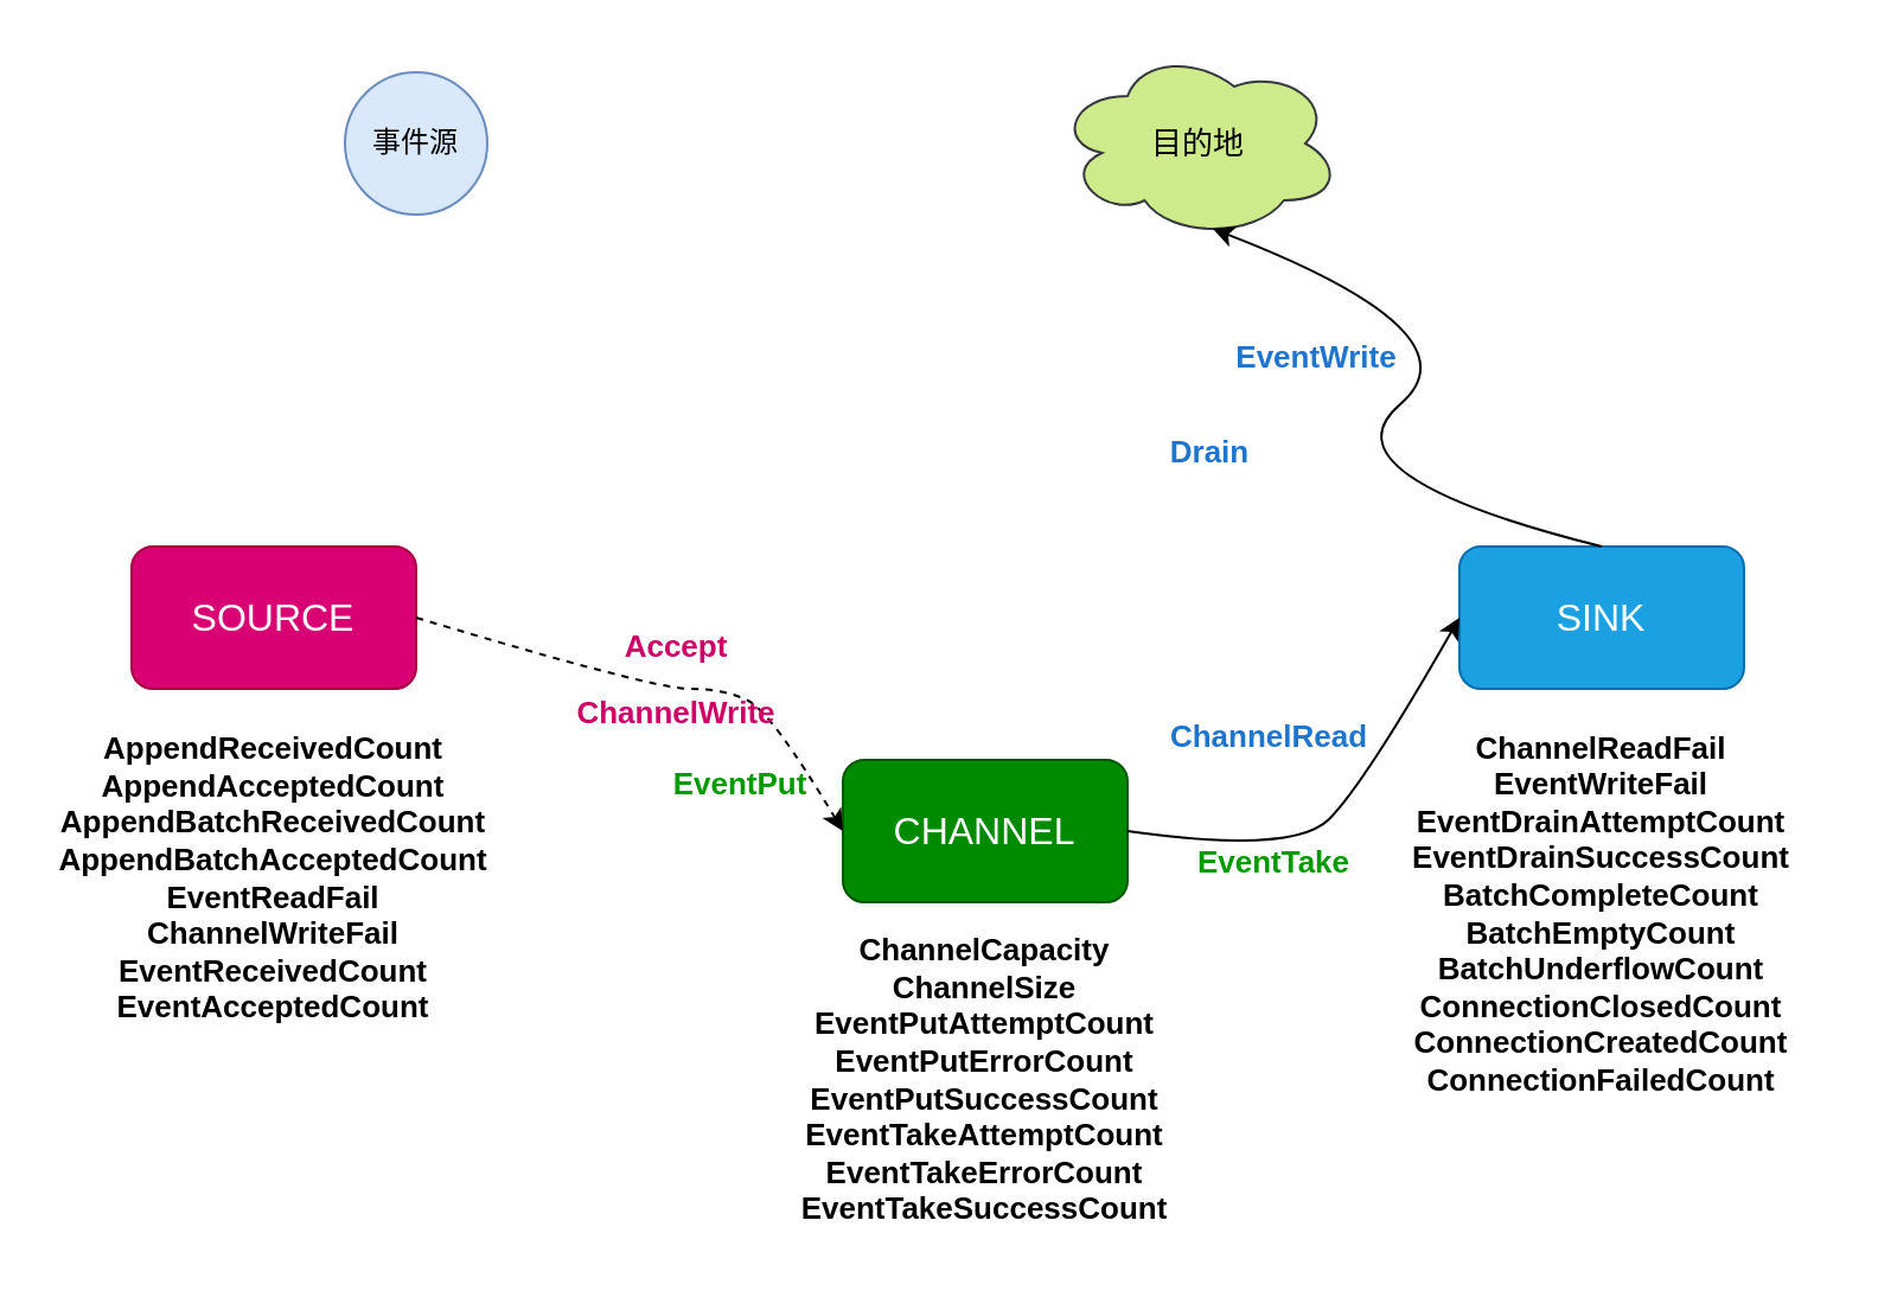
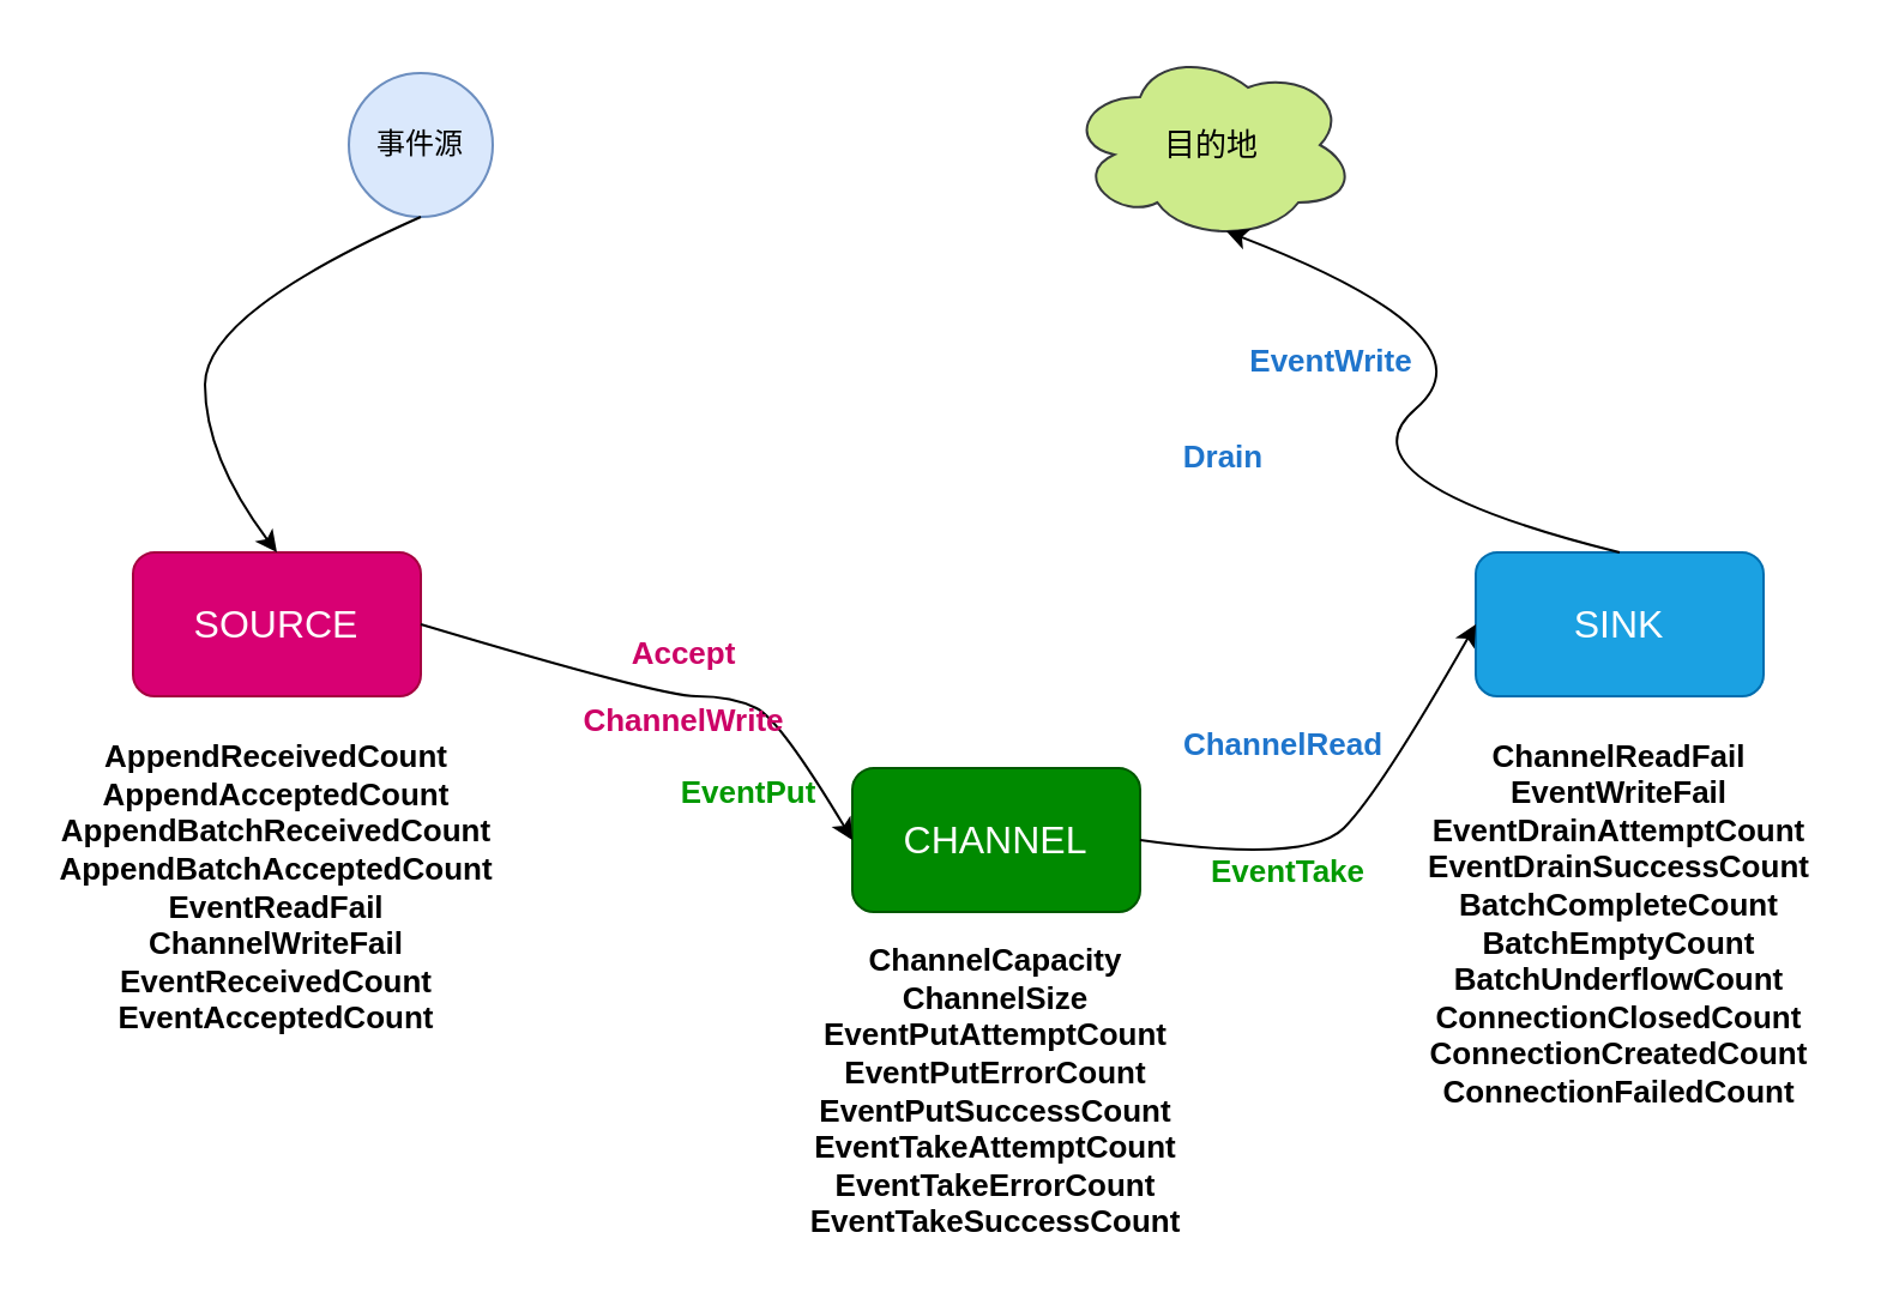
+ <mxCell id="4" value="" style="curved=1;endArrow=classic;html=1;fontSize=16;exitX=0.5;exitY=1;exitDx=0;exitDy=0;entryX=0.5;entryY=0;entryDx=0;entryDy=0;" edge="1" parent="1" source="2" target="3"><mxGeometry width="50" height="50" relative="1" as="geometry"><mxPoint x="235" y="200" as="sourcePoint" /><mxPoint x="285" y="150" as="targetPoint" /><Array as="points"><mxPoint x="85" y="130" /><mxPoint x="85" y="190" /></Array></mxGeometry></mxCell>
- <mxCell id="6" value="" style="curved=1;endArrow=classic;html=1;fontSize=13;fontColor=#CC0066;exitX=1;exitY=0.5;exitDx=0;exitDy=0;entryX=0;entryY=0.5;entryDx=0;entryDy=0;dashed=1;" edge="1" parent="1" source="3" target="5"><mxGeometry width="50" height="50" relative="1" as="geometry"><mxPoint x="255" y="290" as="sourcePoint" /><mxPoint x="305" y="240" as="targetPoint" /><Array as="points"><mxPoint x="275" y="290" /><mxPoint x="305" y="290" /><mxPoint x="325" y="300" /></Array></mxGeometry></mxCell>
+ <mxCell id="6" value="" style="curved=1;endArrow=classic;html=1;fontSize=13;fontColor=#CC0066;exitX=1;exitY=0.5;exitDx=0;exitDy=0;entryX=0;entryY=0.5;entryDx=0;entryDy=0;" edge="1" parent="1" source="3" target="5"><mxGeometry width="50" height="50" relative="1" as="geometry"><mxPoint x="255" y="290" as="sourcePoint" /><mxPoint x="305" y="240" as="targetPoint" /><Array as="points"><mxPoint x="275" y="290" /><mxPoint x="305" y="290" /><mxPoint x="325" y="300" /></Array></mxGeometry></mxCell>
